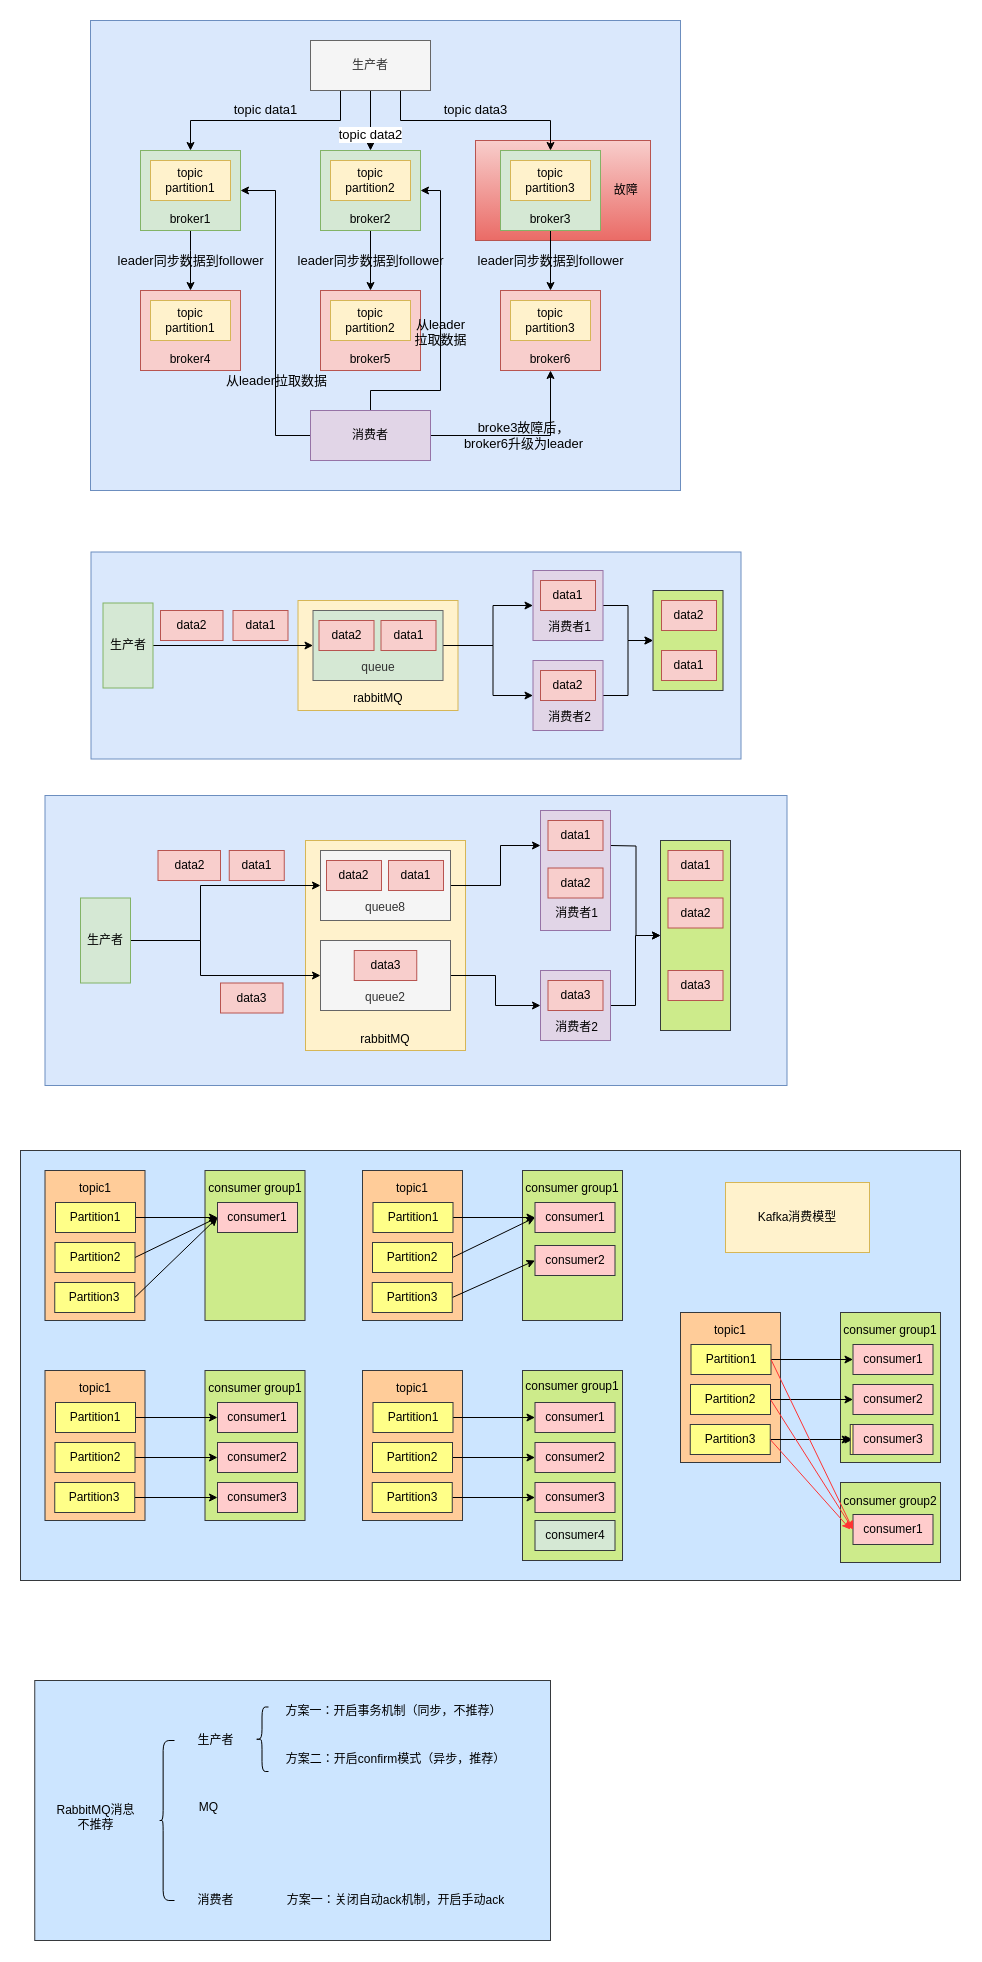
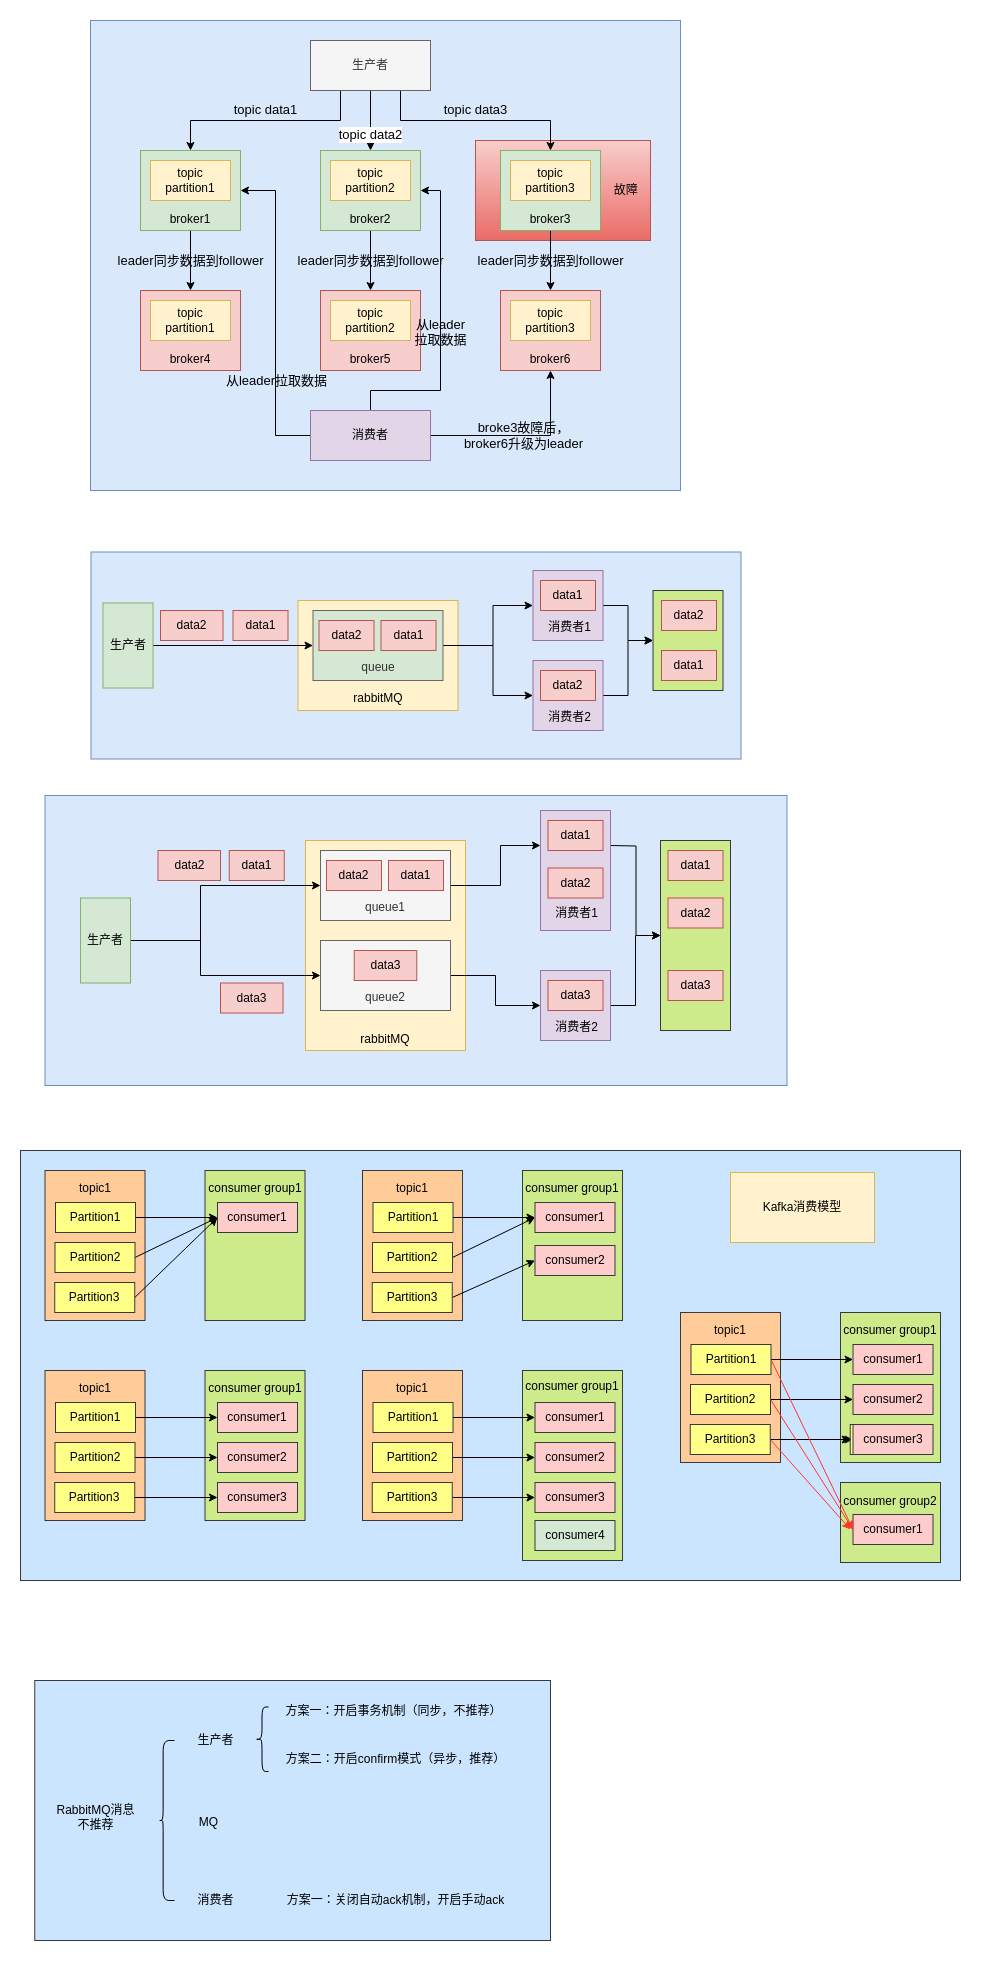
- <mxCell id="53" value="&lt;br&gt;&lt;br&gt;&lt;br&gt;queue8" style="rounded=0;whiteSpace=wrap;html=1;fillColor=#f5f5f5;strokeColor=#666666;fontColor=#333333;" vertex="1" parent="1"><mxGeometry x="320" y="850" width="130" height="70" as="geometry" /></mxCell>
+ <mxCell id="53" value="&lt;br&gt;&lt;br&gt;&lt;br&gt;queue1" style="rounded=0;whiteSpace=wrap;html=1;fillColor=#f5f5f5;strokeColor=#666666;fontColor=#333333;" vertex="1" parent="1"><mxGeometry x="320" y="850" width="130" height="70" as="geometry" /></mxCell>
- <mxCell id="133" value="Kafka消费模型" style="text;html=1;strokeColor=#d6b656;fillColor=#fff2cc;align=center;verticalAlign=middle;whiteSpace=wrap;overflow=hidden;" vertex="1" parent="1"><mxGeometry x="725" y="1182" width="144" height="70" as="geometry" /></mxCell>
+ <mxCell id="133" value="Kafka消费模型" style="text;html=1;strokeColor=#d6b656;fillColor=#fff2cc;align=center;verticalAlign=middle;whiteSpace=wrap;overflow=hidden;" vertex="1" parent="1"><mxGeometry x="730" y="1172" width="144" height="70" as="geometry" /></mxCell>
- <mxCell id="140" value="MQ" style="text;html=1;align=center;verticalAlign=middle;resizable=0;points=[];autosize=1;" vertex="1" parent="1"><mxGeometry x="192.5" y="1797" width="30" height="20" as="geometry" /></mxCell>
+ <mxCell id="140" value="MQ" style="text;html=1;align=center;verticalAlign=middle;resizable=0;points=[];autosize=1;" vertex="1" parent="1"><mxGeometry x="192.5" y="1812" width="30" height="20" as="geometry" /></mxCell>
